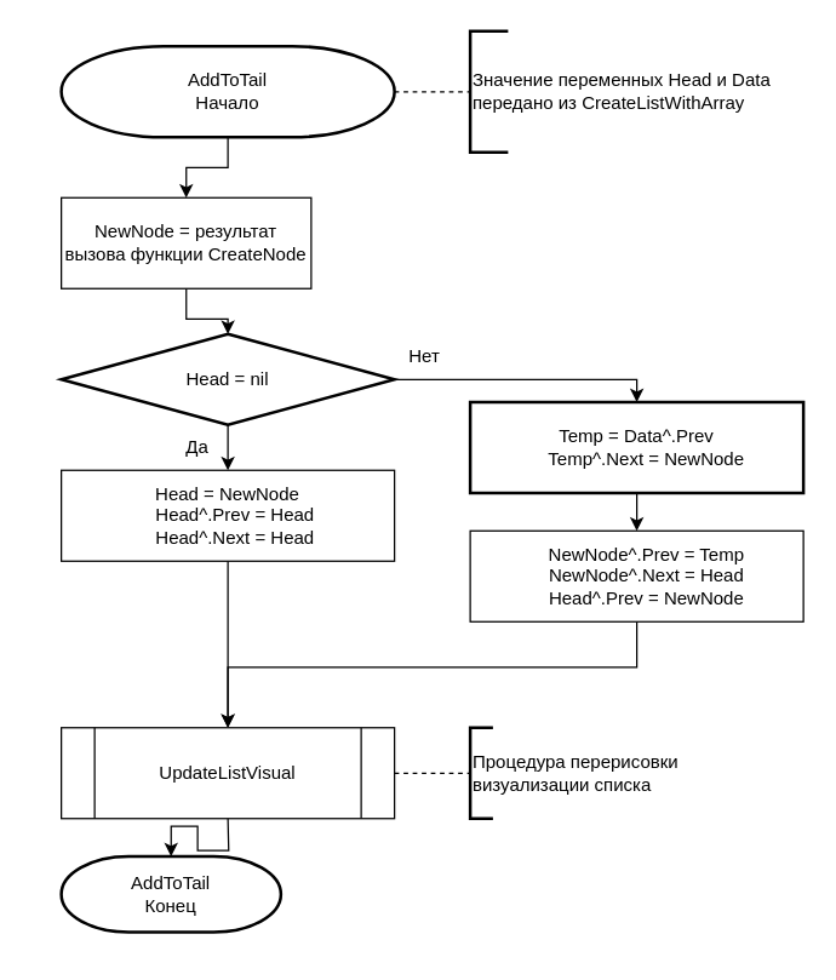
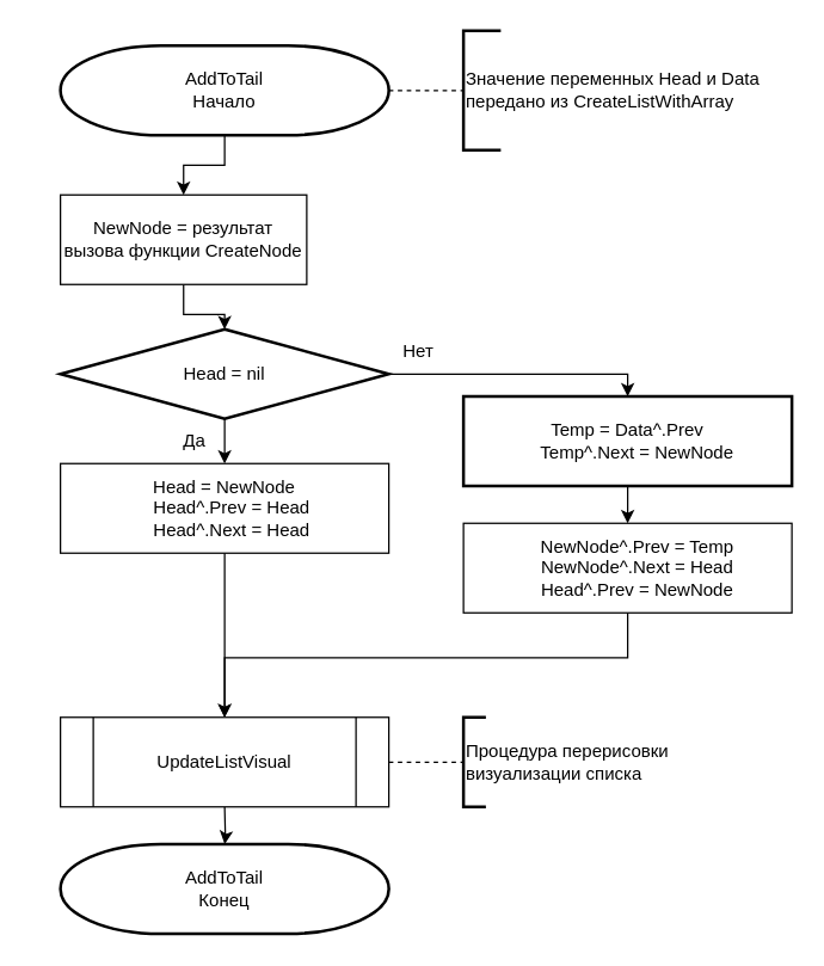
- <mxCell id="17" value="AddToTail&lt;div&gt;Конец&lt;/div&gt;" style="strokeWidth=2;html=1;shape=mxgraph.flowchart.terminator;whiteSpace=wrap;" vertex="1" parent="1"><mxGeometry x="40" y="565" width="145" height="50" as="geometry" /></mxCell>
+ <mxCell id="17" value="AddToTail&lt;div&gt;Конец&lt;/div&gt;" style="strokeWidth=2;html=1;shape=mxgraph.flowchart.terminator;whiteSpace=wrap;" vertex="1" parent="1"><mxGeometry x="40" y="565" width="220" height="60" as="geometry" /></mxCell>
